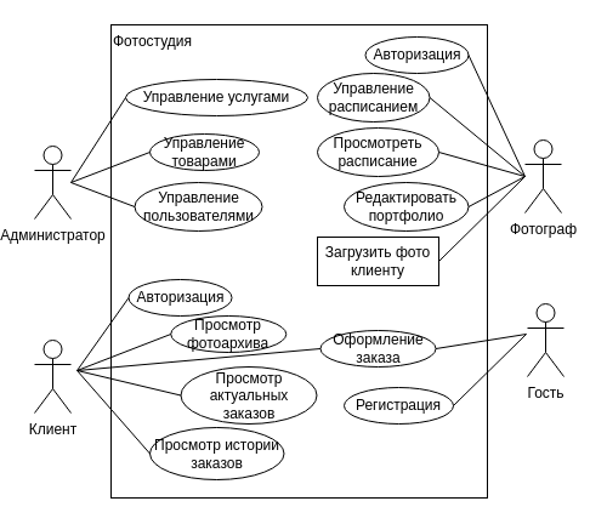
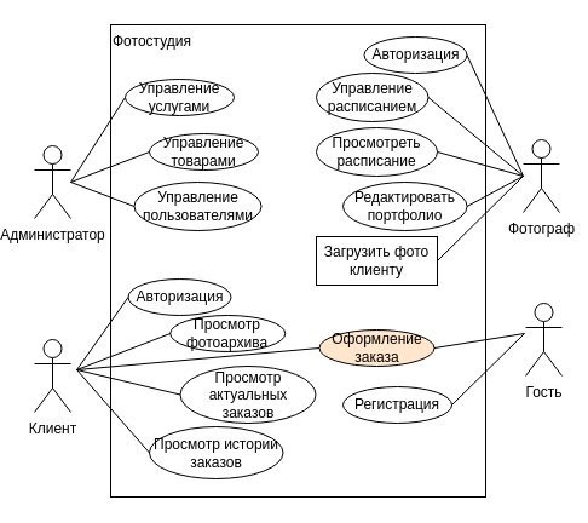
- <mxCell id="6" value="Управление услугами" style="ellipse;whiteSpace=wrap;html=1;" parent="1" vertex="1"><mxGeometry x="95" y="65" width="150" height="30" as="geometry" /></mxCell>
+ <mxCell id="6" value="Управление услугами" style="ellipse;whiteSpace=wrap;html=1;" parent="1" vertex="1"><mxGeometry x="95" y="65" width="90" height="30" as="geometry" /></mxCell>
- <mxCell id="15" value="Оформление заказа" style="ellipse;whiteSpace=wrap;html=1;" parent="1" vertex="1"><mxGeometry x="255.5" y="272" width="95" height="30" as="geometry" /></mxCell>
+ <mxCell id="15" value="Оформление заказа" style="ellipse;whiteSpace=wrap;html=1;fillColor=#ffe6cc;" parent="1" vertex="1"><mxGeometry x="255.5" y="272" width="95" height="30" as="geometry" /></mxCell>
